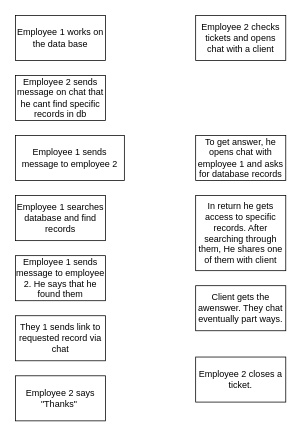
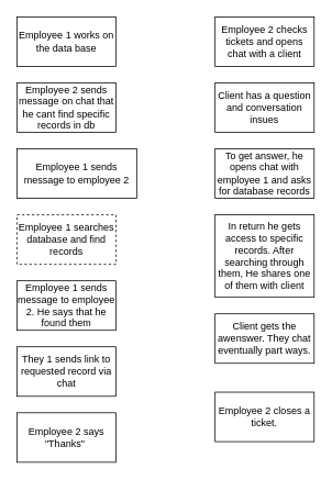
+ <mxCell id="2" value="Client has a question and conversation insues" style="rounded=0;whiteSpace=wrap;html=1;" vertex="1" parent="1"><mxGeometry x="260" y="100" width="120" height="60" as="geometry" /></mxCell>
- <mxCell id="5" value="Employee 1 searches database and find records" style="rounded=0;whiteSpace=wrap;html=1;" vertex="1" parent="1"><mxGeometry x="20" y="260" width="120" height="60" as="geometry" /></mxCell>
+ <mxCell id="5" value="Employee 1 searches database and find records" style="rounded=0;whiteSpace=wrap;html=1;dashed=1;" vertex="1" parent="1"><mxGeometry x="20" y="260" width="120" height="60" as="geometry" /></mxCell>
